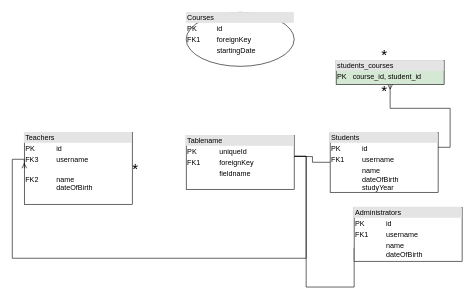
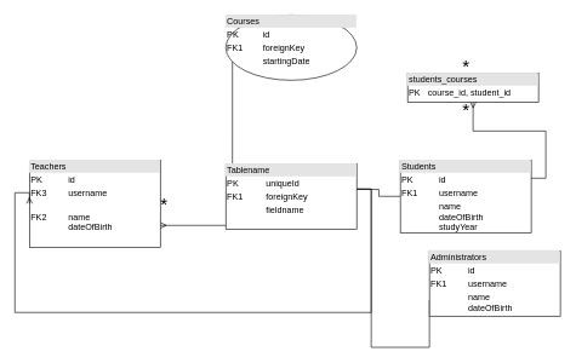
- <mxCell id="12" value="&lt;div style=&quot;box-sizing: border-box ; width: 100% ; background: rgb(228 , 228 , 228) ; padding: 2px ; font-size: 12px&quot;&gt;students_courses&lt;/div&gt;&lt;table style=&quot;width: 100% ; font-size: 12px&quot; cellpadding=&quot;2&quot; cellspacing=&quot;0&quot;&gt;&lt;tbody&gt;&lt;tr&gt;&lt;td&gt;PK&lt;/td&gt;&lt;td&gt;course_id, student_id&lt;/td&gt;&lt;/tr&gt;&lt;tr&gt;&lt;td&gt;&lt;br&gt;&lt;/td&gt;&lt;td&gt;&lt;br&gt;&lt;/td&gt;&lt;/tr&gt;&lt;tr&gt;&lt;td&gt;&lt;/td&gt;&lt;td&gt;&lt;br&gt;&lt;/td&gt;&lt;/tr&gt;&lt;/tbody&gt;&lt;/table&gt;" style="verticalAlign=top;align=left;overflow=fill;html=1;fontSize=25;fillColor=#d5e8d4;" parent="1" vertex="1"><mxGeometry x="560" y="100" width="180" height="40" as="geometry" /></mxCell>
+ <mxCell id="12" value="&lt;div style=&quot;box-sizing: border-box ; width: 100% ; background: rgb(228 , 228 , 228) ; padding: 2px ; font-size: 12px&quot;&gt;students_courses&lt;/div&gt;&lt;table style=&quot;width: 100% ; font-size: 12px&quot; cellpadding=&quot;2&quot; cellspacing=&quot;0&quot;&gt;&lt;tbody&gt;&lt;tr&gt;&lt;td&gt;PK&lt;/td&gt;&lt;td&gt;course_id, student_id&lt;/td&gt;&lt;/tr&gt;&lt;tr&gt;&lt;td&gt;&lt;br&gt;&lt;/td&gt;&lt;td&gt;&lt;br&gt;&lt;/td&gt;&lt;/tr&gt;&lt;tr&gt;&lt;td&gt;&lt;/td&gt;&lt;td&gt;&lt;br&gt;&lt;/td&gt;&lt;/tr&gt;&lt;/tbody&gt;&lt;/table&gt;" style="verticalAlign=top;align=left;overflow=fill;html=1;fontSize=25;" parent="1" vertex="1"><mxGeometry x="560" y="100" width="180" height="40" as="geometry" /></mxCell>
+ <mxCell id="2" style="edgeStyle=orthogonalEdgeStyle;rounded=0;orthogonalLoop=1;jettySize=auto;html=1;exitX=1;exitY=0.75;exitDx=0;exitDy=0;entryX=0;entryY=0.25;entryDx=0;entryDy=0;startArrow=ERmany;startFill=0;sourcePerimeterSpacing=0;endArrow=none;endFill=0;targetPerimeterSpacing=0;fontSize=25;" parent="1" source="3" target="8" edge="1"><mxGeometry relative="1" as="geometry" /></mxCell>
